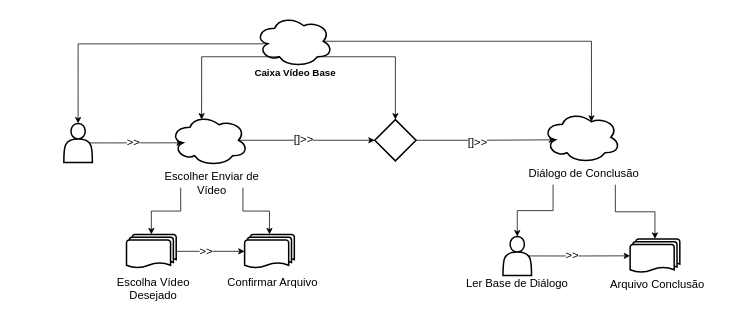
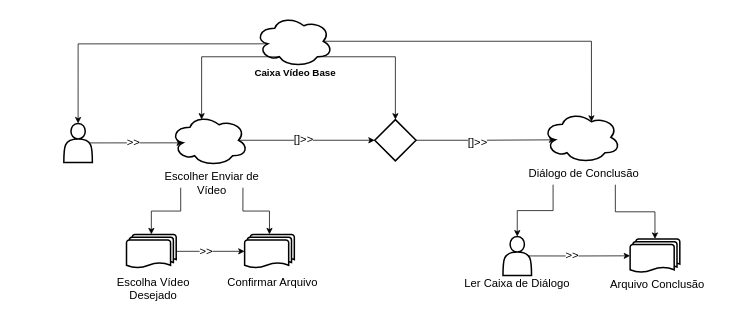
- <mxCell id="18" value="&lt;span style=&quot;font-size: 15px;&quot;&gt;Ler Base de Diálogo&lt;/span&gt;" style="text;whiteSpace=wrap;html=1;labelBackgroundColor=none;align=center;" parent="17" vertex="1"><mxGeometry y="42" width="166" height="30.28" as="geometry" /></mxCell>
+ <mxCell id="18" value="&lt;span style=&quot;font-size: 15px;&quot;&gt;Ler Caixa de Diálogo&lt;/span&gt;" style="text;whiteSpace=wrap;html=1;labelBackgroundColor=none;align=center;" parent="17" vertex="1"><mxGeometry y="42" width="166" height="30.28" as="geometry" /></mxCell>
